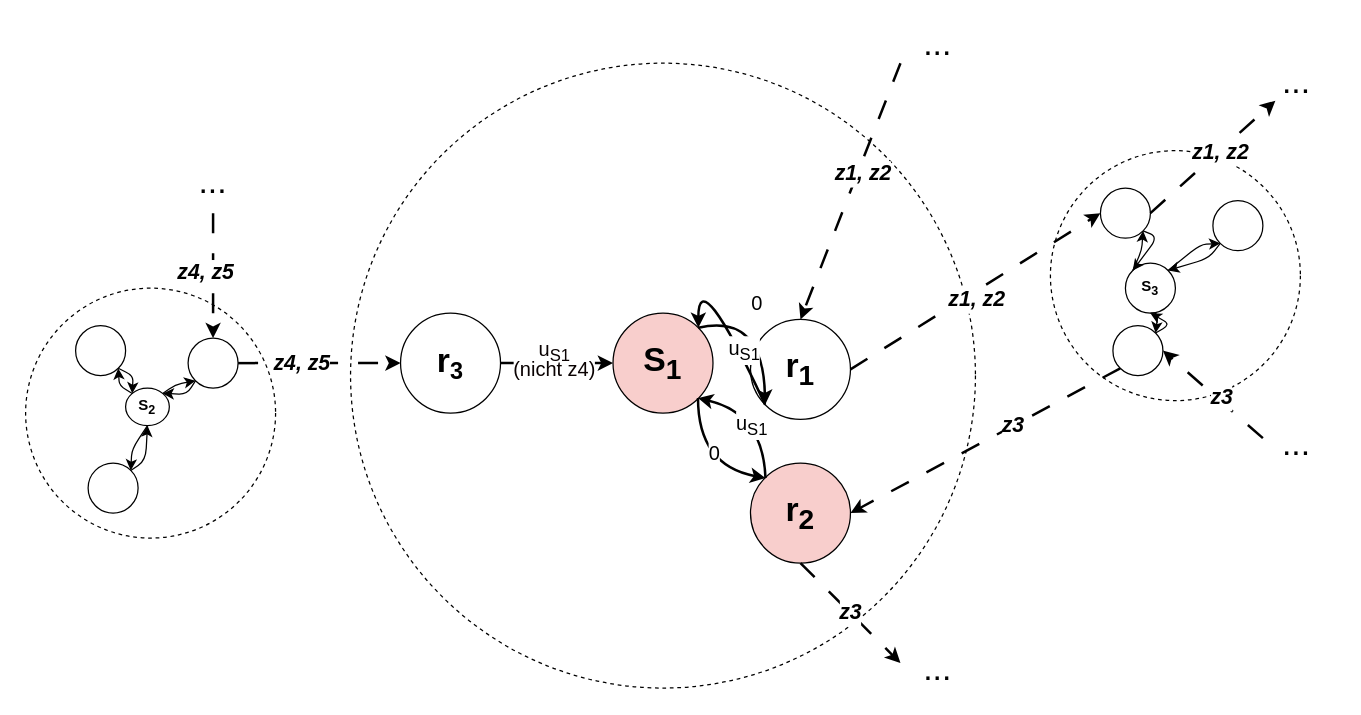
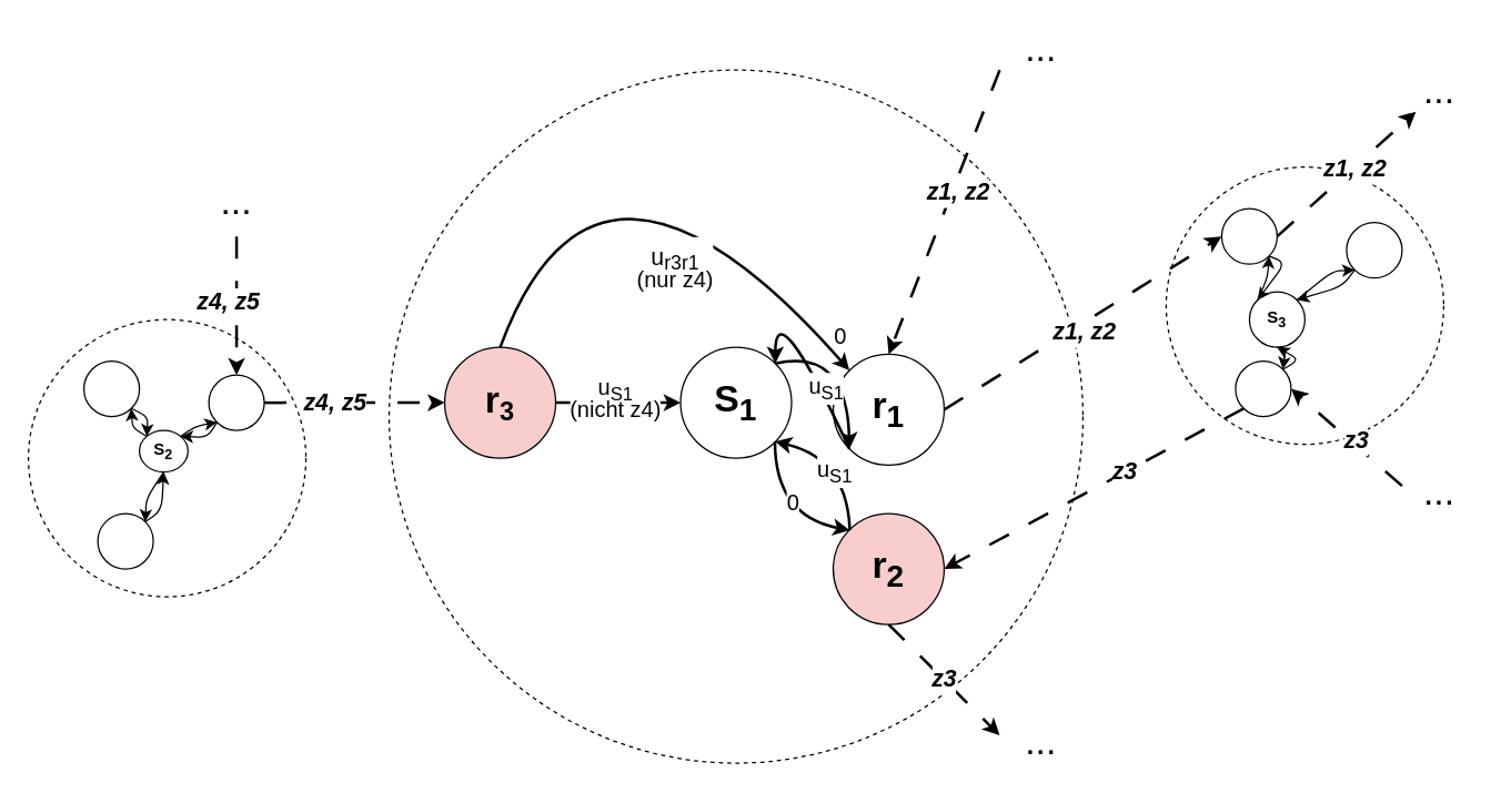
+ <mxCell id="60" value="" style="endArrow=classic;html=1;rounded=0;entryX=0;entryY=0;entryDx=0;entryDy=0;curved=1;strokeWidth=2;exitX=0.5;exitY=0;exitDx=0;exitDy=0;fontColor=#0A0202;" edge="1" parent="1" source="6" target="4"><mxGeometry width="50" height="50" relative="1" as="geometry"><mxPoint x="390" y="250" as="sourcePoint" /><mxPoint x="560" as="targetPoint" y="10" /><Array as="points"><mxPoint x="430" y="60" /></Array></mxGeometry></mxCell>
+ <mxCell id="61" value="&lt;p style=&quot;line-height: 80%;&quot;&gt;&lt;font&gt;&lt;span style=&quot;font-size: 17px;&quot;&gt;u&lt;/span&gt;&lt;sub style=&quot;&quot;&gt;&lt;span style=&quot;font-size: 14.167px;&quot;&gt;r3r1&lt;/span&gt;&lt;span style=&quot;font-size: 11.806px;&quot;&gt;&lt;br&gt;&lt;/span&gt;&lt;/sub&gt;&lt;/font&gt;&lt;sub style=&quot;&quot;&gt;&lt;font style=&quot;font-size: 16px;&quot;&gt;(nur z4)&lt;/font&gt;&lt;br&gt;&lt;/sub&gt;&lt;/p&gt;" style="edgeLabel;html=1;align=center;verticalAlign=middle;resizable=0;points=[];fontStyle=0;fontColor=#0A0202;" vertex="1" connectable="0" parent="60"><mxGeometry x="0.256" y="49" relative="1" as="geometry"><mxPoint x="-46" y="94" as="offset" /></mxGeometry></mxCell>
- <mxCell id="6" value="r&lt;span style=&quot;font-size: 22.5px;&quot;&gt;&lt;sub&gt;3&lt;/sub&gt;&lt;/span&gt;" style="ellipse;whiteSpace=wrap;html=1;aspect=fixed;fontSize=27;fontStyle=1;movable=1;resizable=1;rotatable=1;deletable=1;editable=1;locked=0;connectable=1;" parent="1" vertex="1"><mxGeometry x="320" y="250" width="80" height="80" as="geometry" /></mxCell>
+ <mxCell id="6" value="r&lt;span style=&quot;font-size: 22.5px;&quot;&gt;&lt;sub&gt;3&lt;/sub&gt;&lt;/span&gt;" style="ellipse;whiteSpace=wrap;html=1;aspect=fixed;fontSize=27;fontStyle=1;movable=1;resizable=1;rotatable=1;deletable=1;editable=1;locked=0;connectable=1;fillColor=#f8cecc;" parent="1" vertex="1"><mxGeometry x="320" y="250" width="80" height="80" as="geometry" /></mxCell>
- <mxCell id="3" value="S&lt;sub&gt;1&lt;/sub&gt;" style="ellipse;whiteSpace=wrap;html=1;aspect=fixed;fontSize=27;fontStyle=1;movable=1;resizable=1;rotatable=1;deletable=1;editable=1;locked=0;connectable=1;fillColor=#f8cecc;" parent="1" vertex="1"><mxGeometry x="490" y="250" width="80" height="80" as="geometry" /></mxCell>
+ <mxCell id="3" value="S&lt;sub&gt;1&lt;/sub&gt;" style="ellipse;whiteSpace=wrap;html=1;aspect=fixed;fontSize=27;fontStyle=1;movable=1;resizable=1;rotatable=1;deletable=1;editable=1;locked=0;connectable=1;" parent="1" vertex="1"><mxGeometry x="490" y="250" width="80" height="80" as="geometry" /></mxCell>
